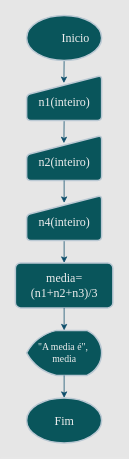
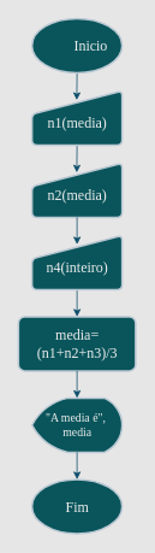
- <mxCell id="12" value="n1(inteiro)" style="text;html=1;align=center;verticalAlign=middle;resizable=0;points=[];autosize=1;strokeColor=none;fillColor=none;fontFamily=Georgia;fontSize=16;fontStyle=0;labelBackgroundColor=none;fontColor=#EEEEEE;" vertex="1" parent="1"><mxGeometry x="35" y="120" width="100" height="30" as="geometry" /></mxCell>
+ <mxCell id="12" value="n1(media)" style="text;html=1;align=center;verticalAlign=middle;resizable=0;points=[];autosize=1;strokeColor=none;fillColor=none;fontFamily=Georgia;fontSize=16;fontStyle=0;labelBackgroundColor=none;fontColor=#EEEEEE;" vertex="1" parent="1"><mxGeometry x="35" y="120" width="100" height="30" as="geometry" /></mxCell>
- <mxCell id="13" value="n2(inteiro)" style="text;html=1;align=center;verticalAlign=middle;resizable=0;points=[];autosize=1;strokeColor=none;fillColor=none;fontFamily=Georgia;fontSize=16;fontStyle=0;labelBackgroundColor=none;fontColor=#EEEEEE;" vertex="1" parent="1"><mxGeometry x="35" y="200" width="100" height="30" as="geometry" /></mxCell>
+ <mxCell id="13" value="n2(media)" style="text;html=1;align=center;verticalAlign=middle;resizable=0;points=[];autosize=1;strokeColor=none;fillColor=none;fontFamily=Georgia;fontSize=16;fontStyle=0;labelBackgroundColor=none;fontColor=#EEEEEE;" vertex="1" parent="1"><mxGeometry x="35" y="200" width="100" height="30" as="geometry" /></mxCell>
